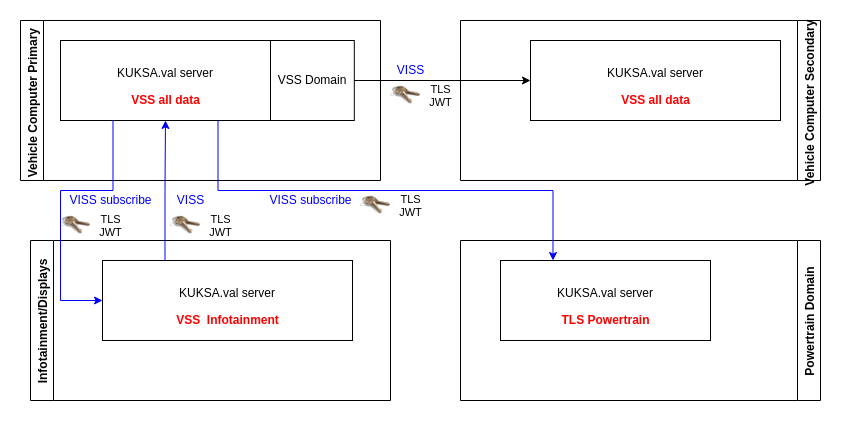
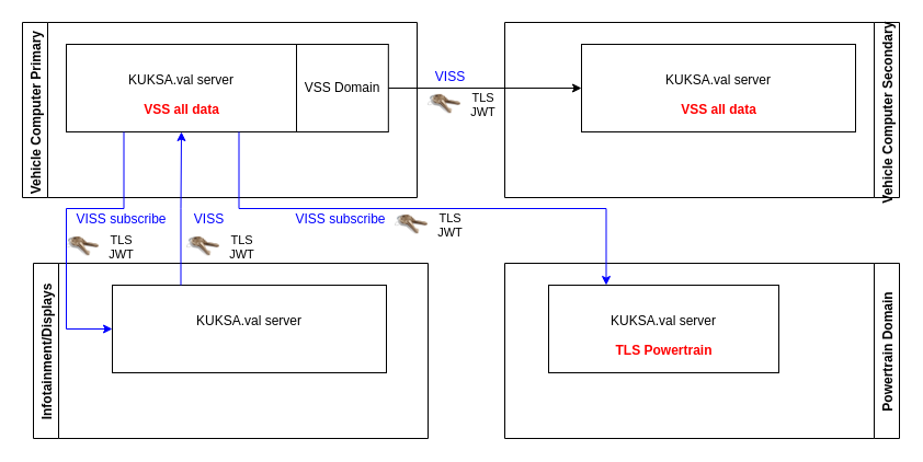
- <mxCell id="28" value="&lt;font color=&quot;#ff0000&quot;&gt;&lt;b&gt;VSS &amp;nbsp;Infotainment&lt;br&gt;&lt;/b&gt;&lt;/font&gt;" style="text;html=1;align=center;verticalAlign=middle;resizable=0;points=[];autosize=1;strokeColor=none;fillColor=none;fontColor=#0000FF;" vertex="1" parent="26"><mxGeometry x="94.999" y="50" width="120" height="20" as="geometry" /></mxCell>
